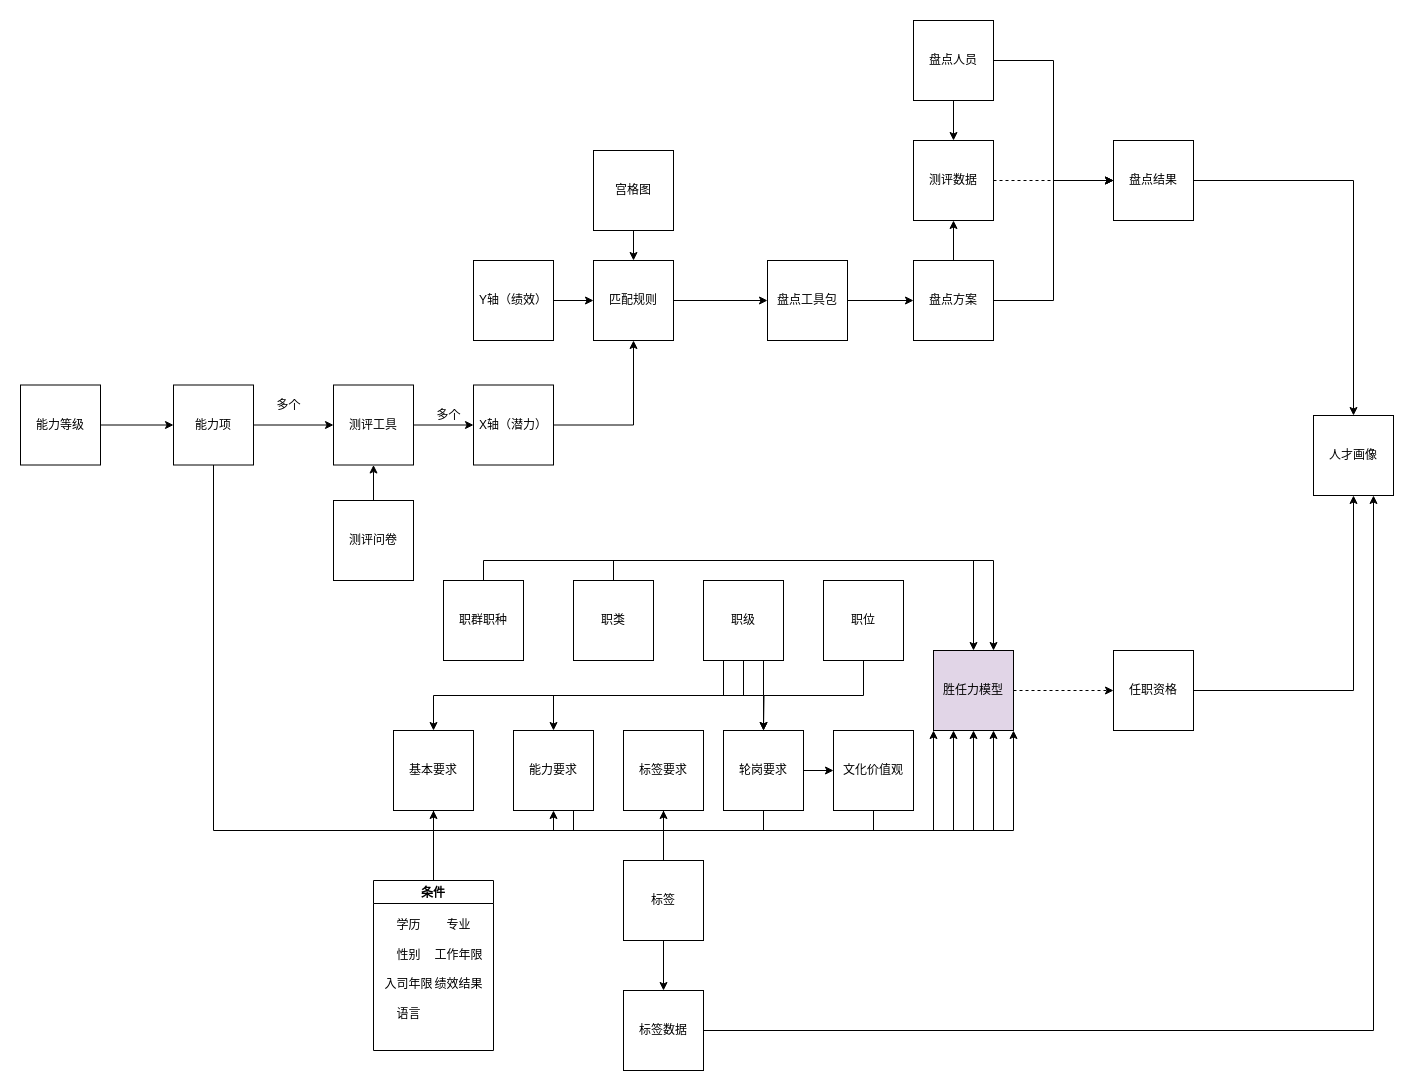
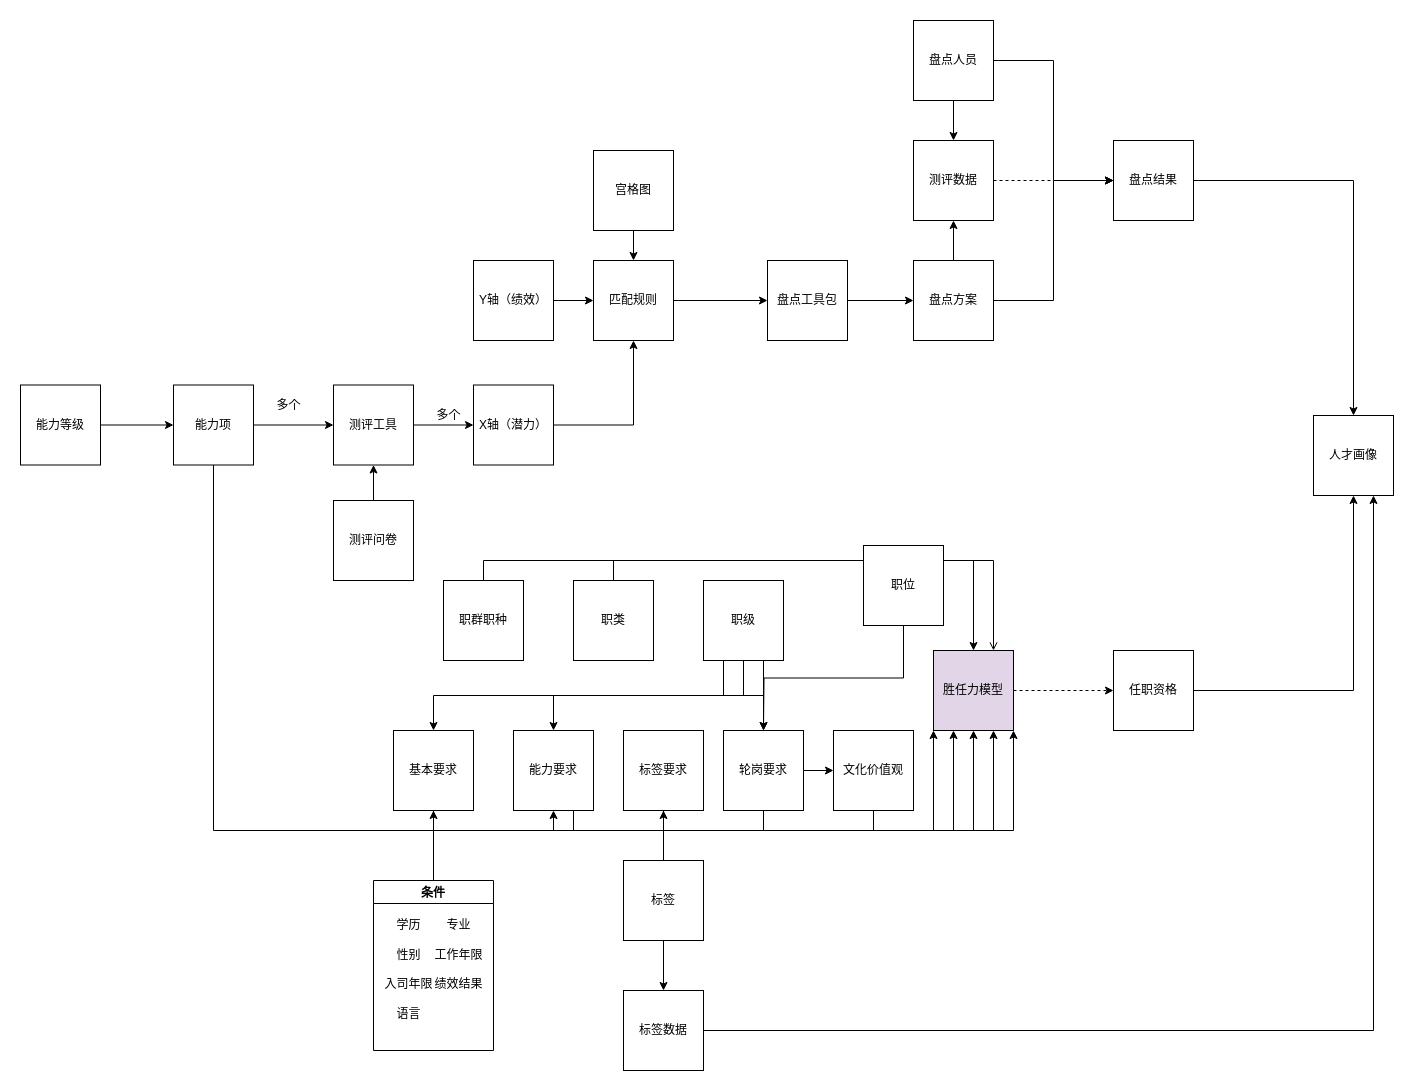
- <mxCell id="48" value="职位" style="whiteSpace=wrap;html=1;aspect=fixed;" vertex="1" parent="1"><mxGeometry x="823" y="580" width="80" height="80" as="geometry" /></mxCell>
+ <mxCell id="48" value="职位" style="whiteSpace=wrap;html=1;aspect=fixed;" vertex="1" parent="1"><mxGeometry x="863" y="545" width="80" height="80" as="geometry" /></mxCell>
- <mxCell id="41" style="edgeStyle=orthogonalEdgeStyle;rounded=0;orthogonalLoop=1;jettySize=auto;html=1;exitX=0.5;exitY=0;exitDx=0;exitDy=0;entryX=0.75;entryY=0;entryDx=0;entryDy=0;" edge="1" parent="1" source="42" target="27"><mxGeometry relative="1" as="geometry" /></mxCell>
+ <mxCell id="41" style="edgeStyle=orthogonalEdgeStyle;rounded=0;orthogonalLoop=1;jettySize=auto;html=1;exitX=0.5;exitY=0;exitDx=0;exitDy=0;entryX=0.75;entryY=0;entryDx=0;entryDy=0;endArrow=open;" edge="1" parent="1" source="42" target="27"><mxGeometry relative="1" as="geometry" /></mxCell>
